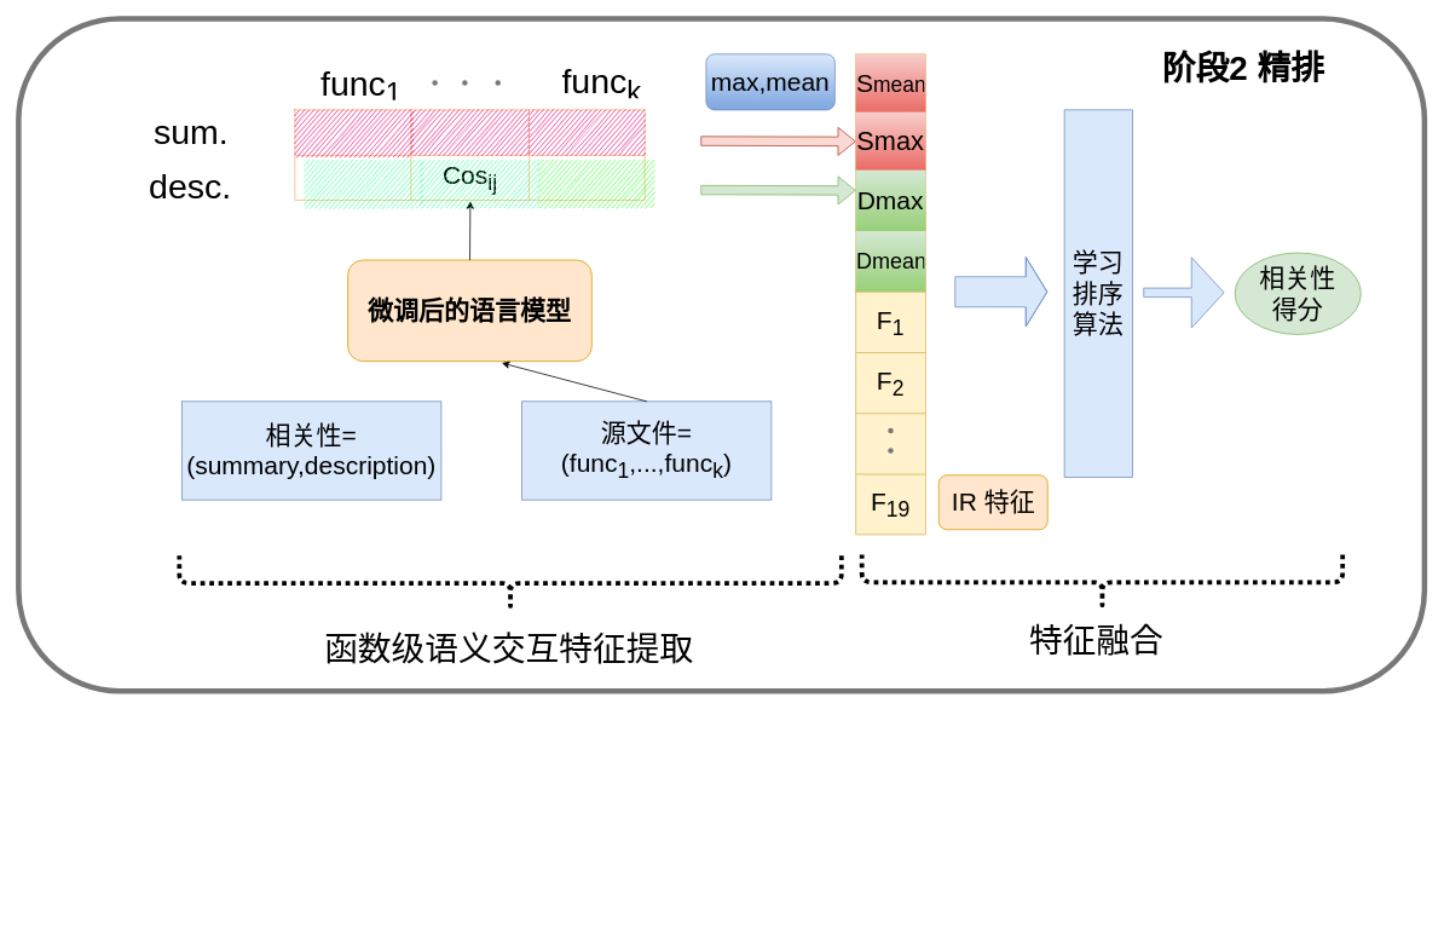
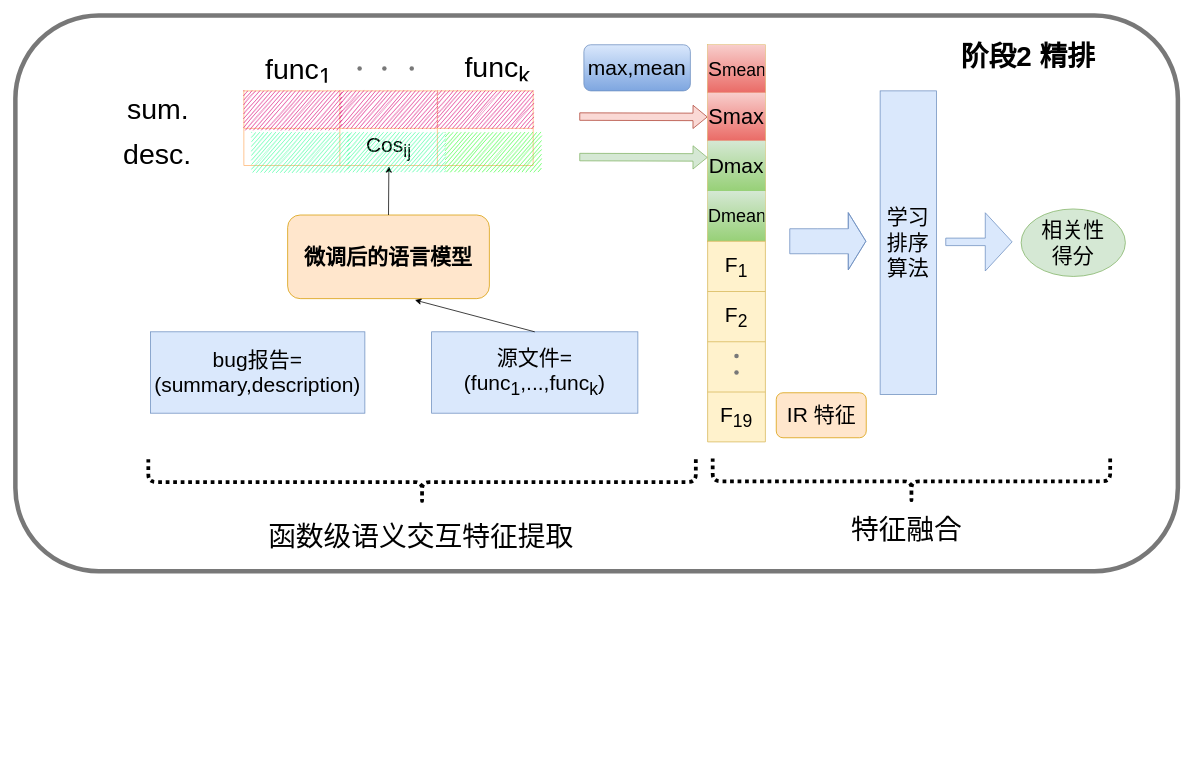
- <mxCell id="3" value="&lt;font style=&quot;font-size: 28px&quot;&gt;相关性=(summary,description)&lt;/font&gt;" style="text;html=1;strokeColor=#6c8ebf;fillColor=#dae8fc;align=center;verticalAlign=middle;whiteSpace=wrap;overflow=hidden;" parent="1" vertex="1"><mxGeometry x="200" y="441.75" width="286" height="108.5" as="geometry" /></mxCell>
+ <mxCell id="3" value="&lt;font style=&quot;font-size: 28px&quot;&gt;bug报告=(summary,description)&lt;/font&gt;" style="text;html=1;strokeColor=#6c8ebf;fillColor=#dae8fc;align=center;verticalAlign=middle;whiteSpace=wrap;overflow=hidden;" parent="1" vertex="1"><mxGeometry x="200" y="441.75" width="286" height="108.5" as="geometry" /></mxCell>
